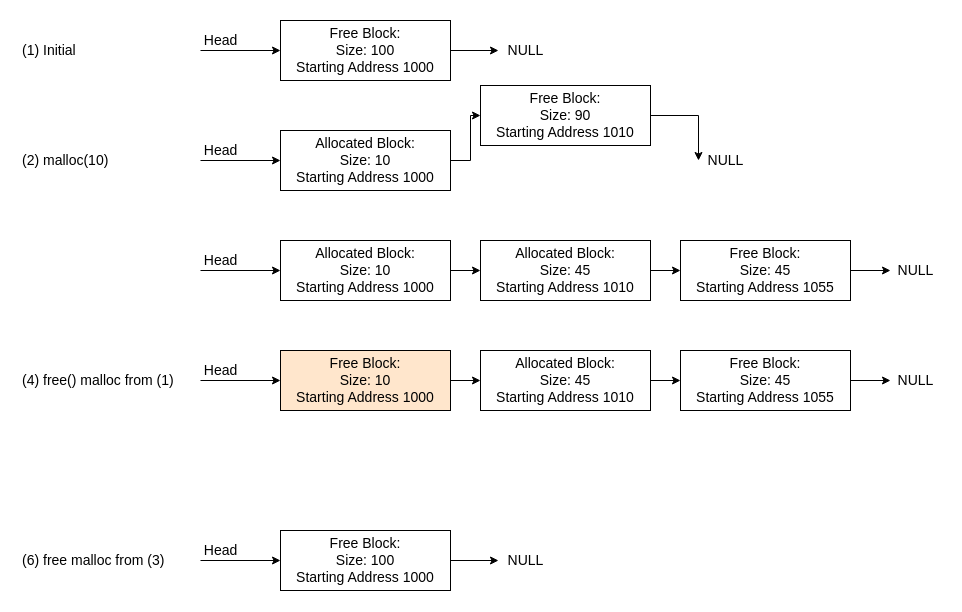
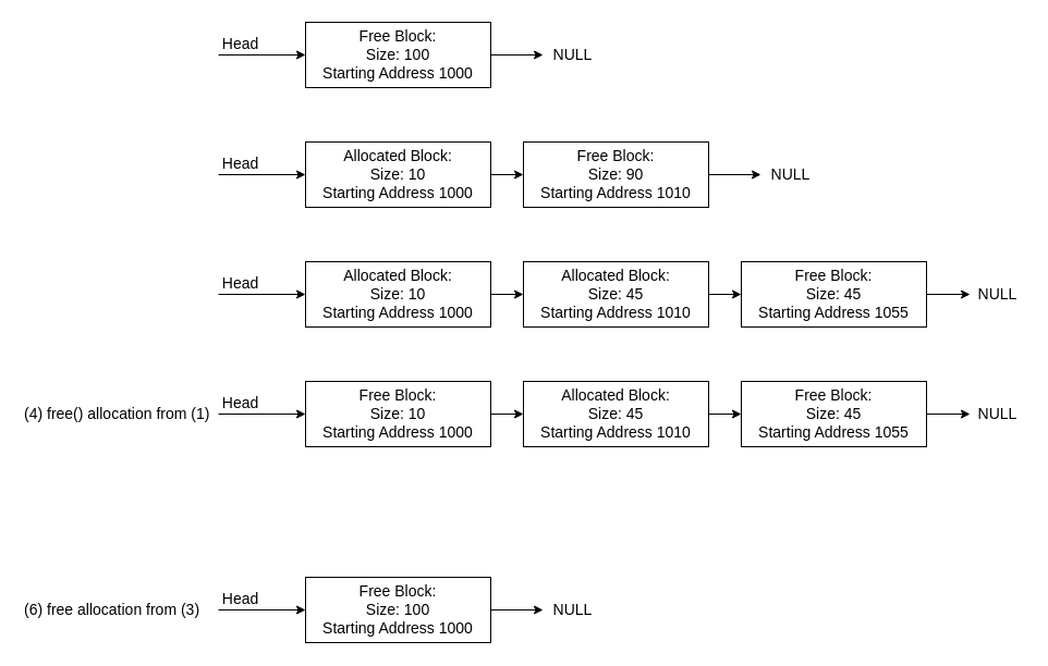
- <mxCell id="37" value="(1) Initial" style="text;html=1;align=left;verticalAlign=middle;resizable=0;points=[];autosize=1;fontSize=14;" vertex="1" parent="1"><mxGeometry x="20" y="40" width="70" height="20" as="geometry" /></mxCell>
- <mxCell id="8" value="Free Block:&lt;br style=&quot;font-size: 14px;&quot;&gt;Size: 90&lt;br style=&quot;font-size: 14px;&quot;&gt;Starting Address 1010" style="rounded=0;whiteSpace=wrap;html=1;fontSize=14;" vertex="1" parent="1"><mxGeometry x="480" y="85" width="170" height="60" as="geometry" /></mxCell>
+ <mxCell id="8" value="Free Block:&lt;br style=&quot;font-size: 14px;&quot;&gt;Size: 90&lt;br style=&quot;font-size: 14px;&quot;&gt;Starting Address 1010" style="rounded=0;whiteSpace=wrap;html=1;fontSize=14;" vertex="1" parent="1"><mxGeometry x="480" y="130" width="170" height="60" as="geometry" /></mxCell>
- <mxCell id="38" value="(2) malloc(10)" style="text;html=1;align=left;verticalAlign=middle;resizable=0;points=[];autosize=1;fontSize=14;" vertex="1" parent="1"><mxGeometry x="20" y="150" width="100" height="20" as="geometry" /></mxCell>
- <mxCell id="39" value="(4) free() malloc from (1)" style="text;html=1;align=left;verticalAlign=middle;resizable=0;points=[];autosize=1;fontSize=14;" vertex="1" parent="1"><mxGeometry x="20" y="370" width="190" height="20" as="geometry" /></mxCell>
+ <mxCell id="39" value="(4) free() allocation from (1)" style="text;html=1;align=left;verticalAlign=middle;resizable=0;points=[];autosize=1;fontSize=14;" vertex="1" parent="1"><mxGeometry x="20" y="370" width="190" height="20" as="geometry" /></mxCell>
- <mxCell id="29" value="Free Block:&lt;br style=&quot;font-size: 14px;&quot;&gt;Size: 10&lt;br style=&quot;font-size: 14px;&quot;&gt;Starting Address 1000" style="rounded=0;whiteSpace=wrap;html=1;fontSize=14;fillColor=#ffe6cc;" vertex="1" parent="1"><mxGeometry x="280" y="350" width="170" height="60" as="geometry" /></mxCell>
+ <mxCell id="29" value="Free Block:&lt;br style=&quot;font-size: 14px;&quot;&gt;Size: 10&lt;br style=&quot;font-size: 14px;&quot;&gt;Starting Address 1000" style="rounded=0;whiteSpace=wrap;html=1;fontSize=14;" vertex="1" parent="1"><mxGeometry x="280" y="350" width="170" height="60" as="geometry" /></mxCell>
- <mxCell id="40" value="(6) free malloc from (3)" style="text;html=1;align=left;verticalAlign=middle;resizable=0;points=[];autosize=1;fontSize=14;" vertex="1" parent="1"><mxGeometry x="20" y="550" width="180" height="20" as="geometry" /></mxCell>
+ <mxCell id="40" value="(6) free allocation from (3)" style="text;html=1;align=left;verticalAlign=middle;resizable=0;points=[];autosize=1;fontSize=14;" vertex="1" parent="1"><mxGeometry x="20" y="550" width="180" height="20" as="geometry" /></mxCell>
